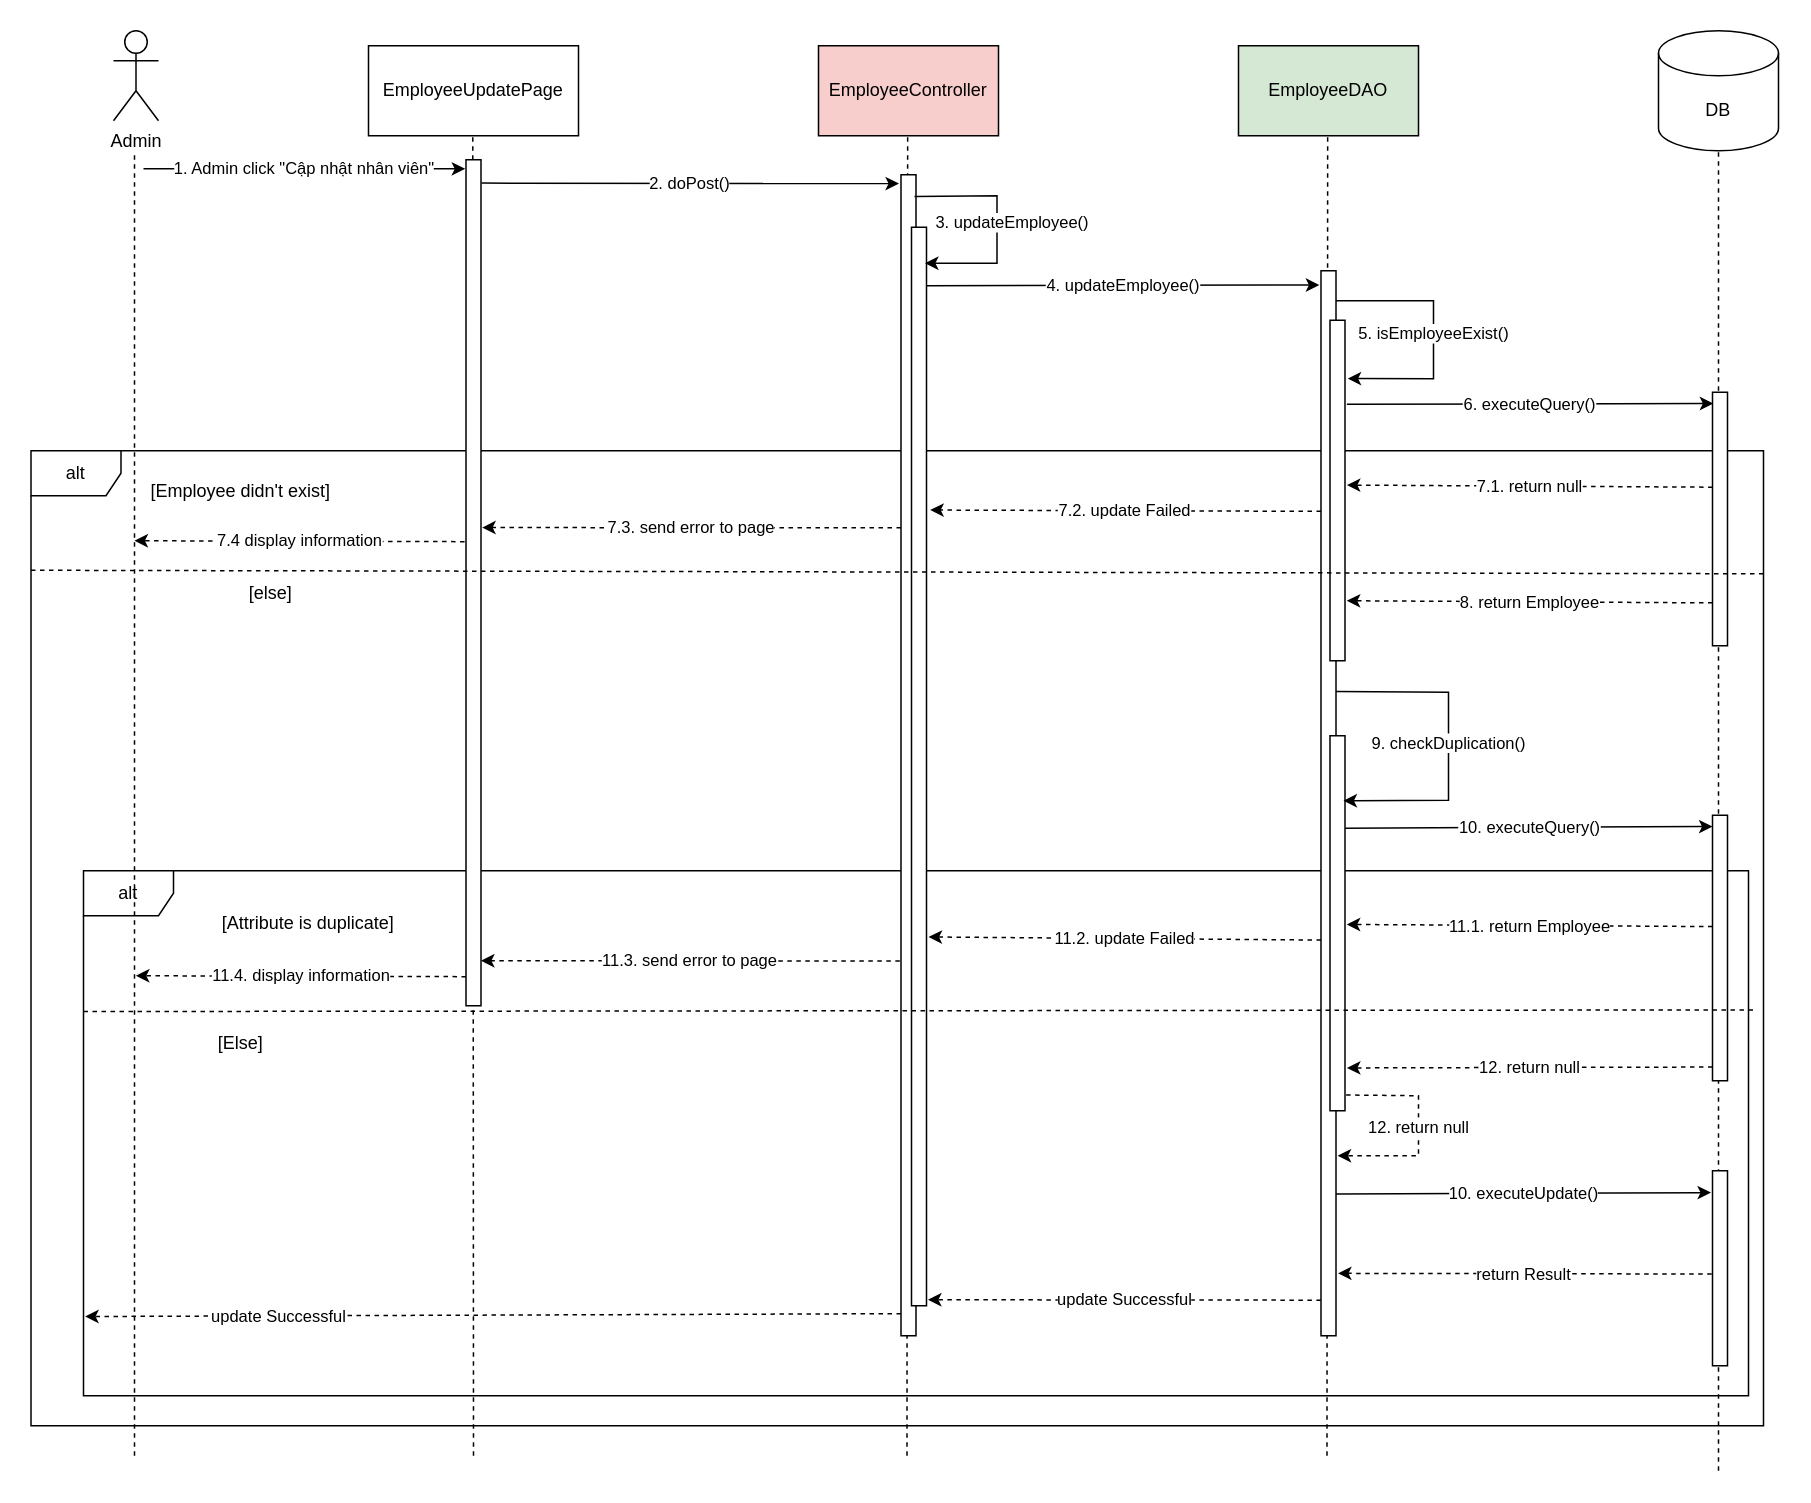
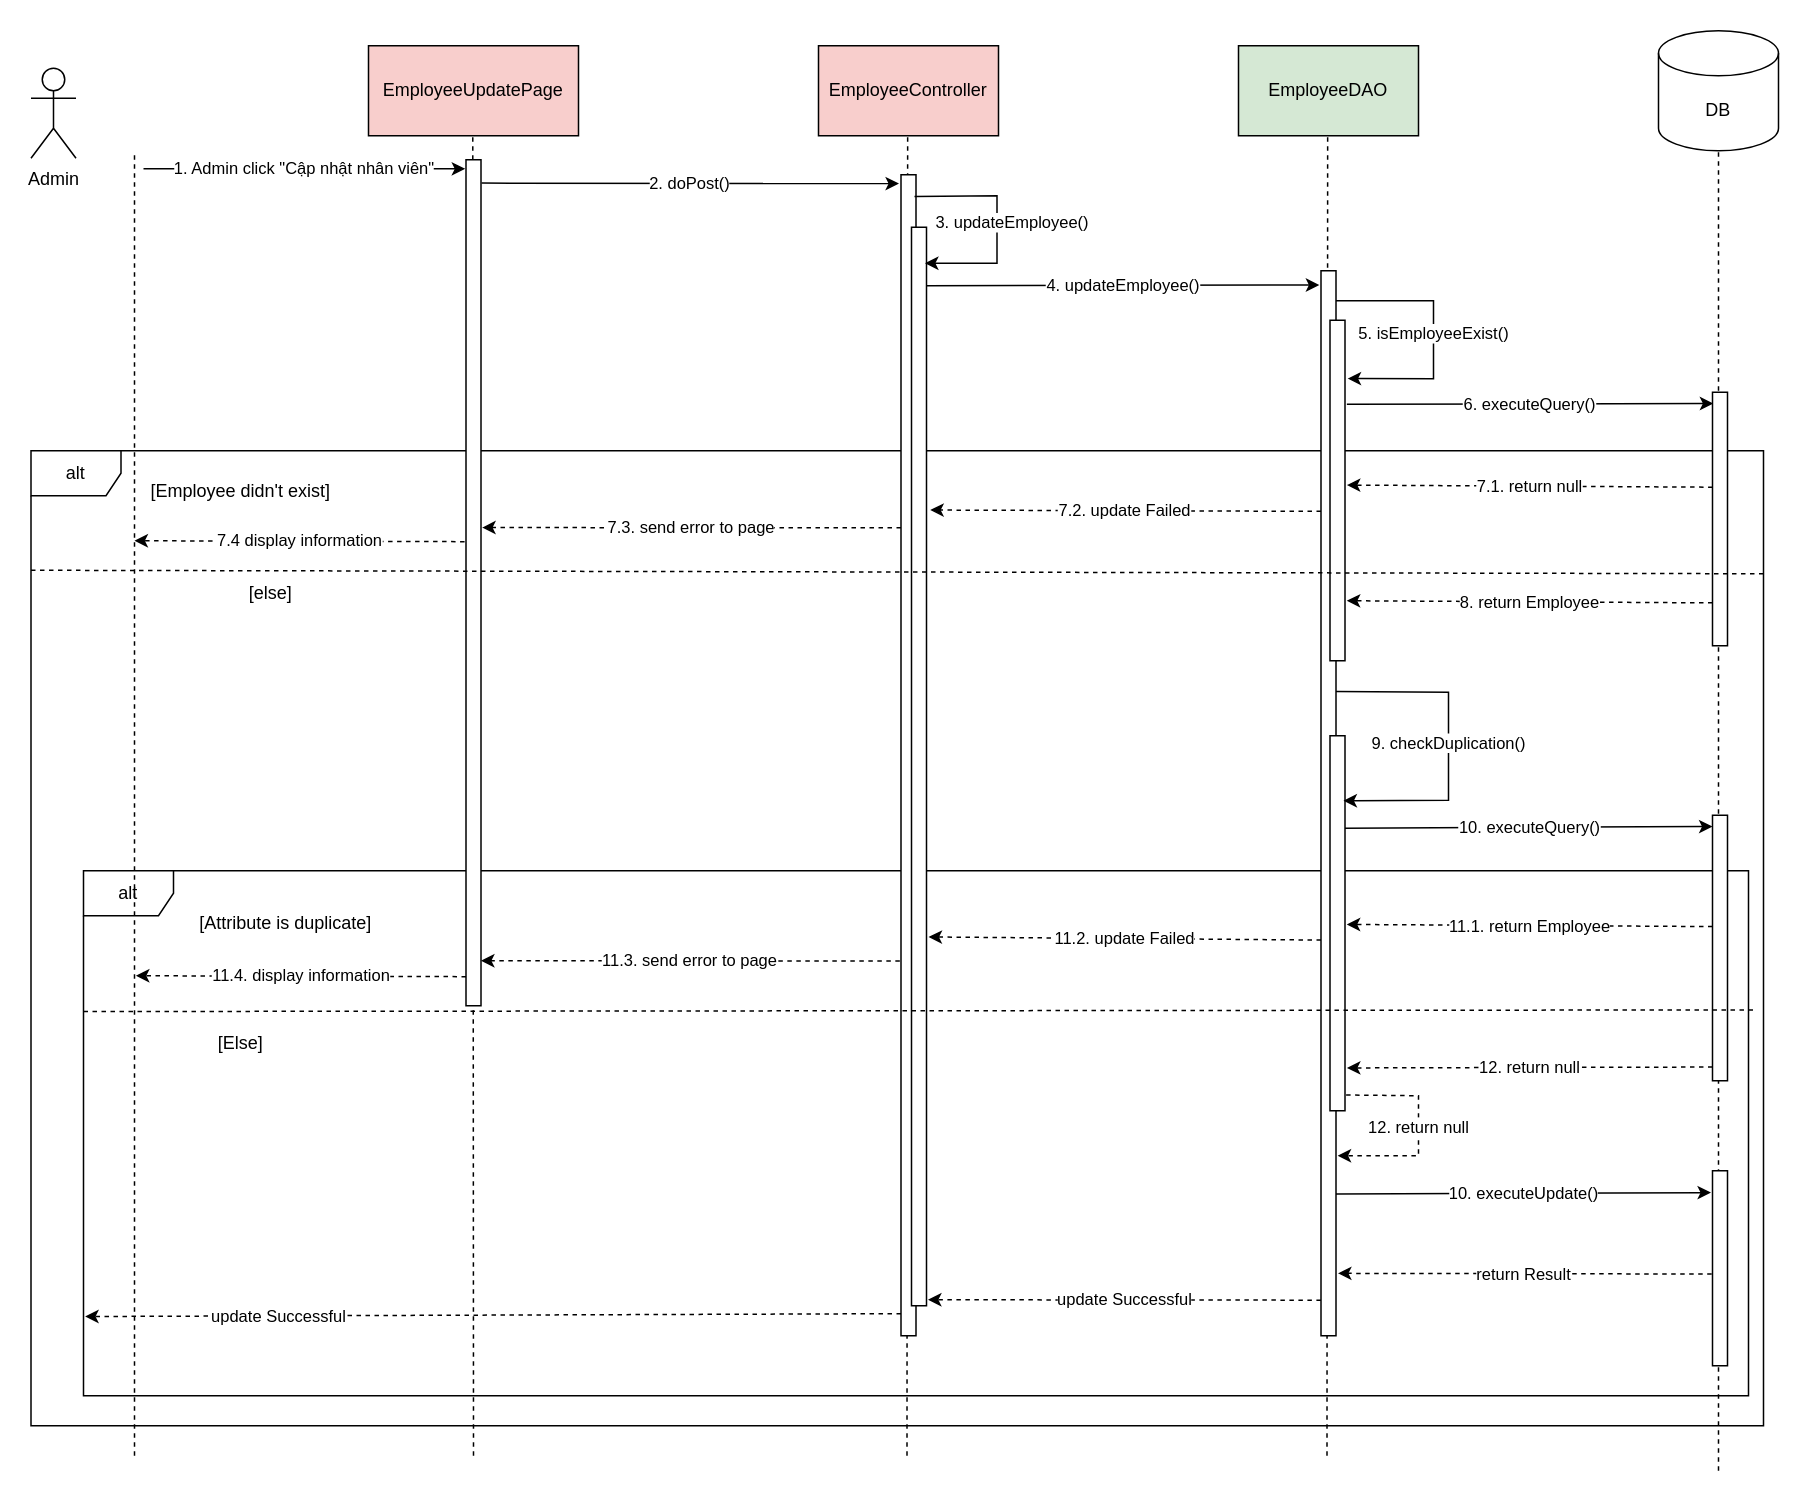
- <mxCell id="4" value="Admin" style="shape=umlActor;verticalLabelPosition=bottom;verticalAlign=top;html=1;outlineConnect=0;" parent="1" vertex="1"><mxGeometry x="75" width="30" height="60" as="geometry" y="20" /></mxCell>
+ <mxCell id="4" value="Admin" style="shape=umlActor;verticalLabelPosition=bottom;verticalAlign=top;html=1;outlineConnect=0;" parent="1" vertex="1"><mxGeometry x="20" y="45" width="30" height="60" as="geometry" /></mxCell>
- <mxCell id="6" value="EmployeeUpdatePage" style="rounded=0;whiteSpace=wrap;html=1;" parent="1" vertex="1"><mxGeometry x="245" y="30" width="140" height="60" as="geometry" /></mxCell>
+ <mxCell id="6" value="EmployeeUpdatePage" style="rounded=0;whiteSpace=wrap;html=1;fillColor=#f8cecc;" parent="1" vertex="1"><mxGeometry x="245" y="30" width="140" height="60" as="geometry" /></mxCell>
- <mxCell id="44" value="[Attribute is duplicate]" style="text;html=1;strokeColor=none;fillColor=none;align=center;verticalAlign=middle;whiteSpace=wrap;rounded=0;" vertex="1" parent="1"><mxGeometry x="130" y="600" width="150" height="30" as="geometry" /></mxCell>
+ <mxCell id="44" value="[Attribute is duplicate]" style="text;html=1;strokeColor=none;fillColor=none;align=center;verticalAlign=middle;whiteSpace=wrap;rounded=0;" vertex="1" parent="1"><mxGeometry x="115" y="600" width="150" height="30" as="geometry" /></mxCell>
